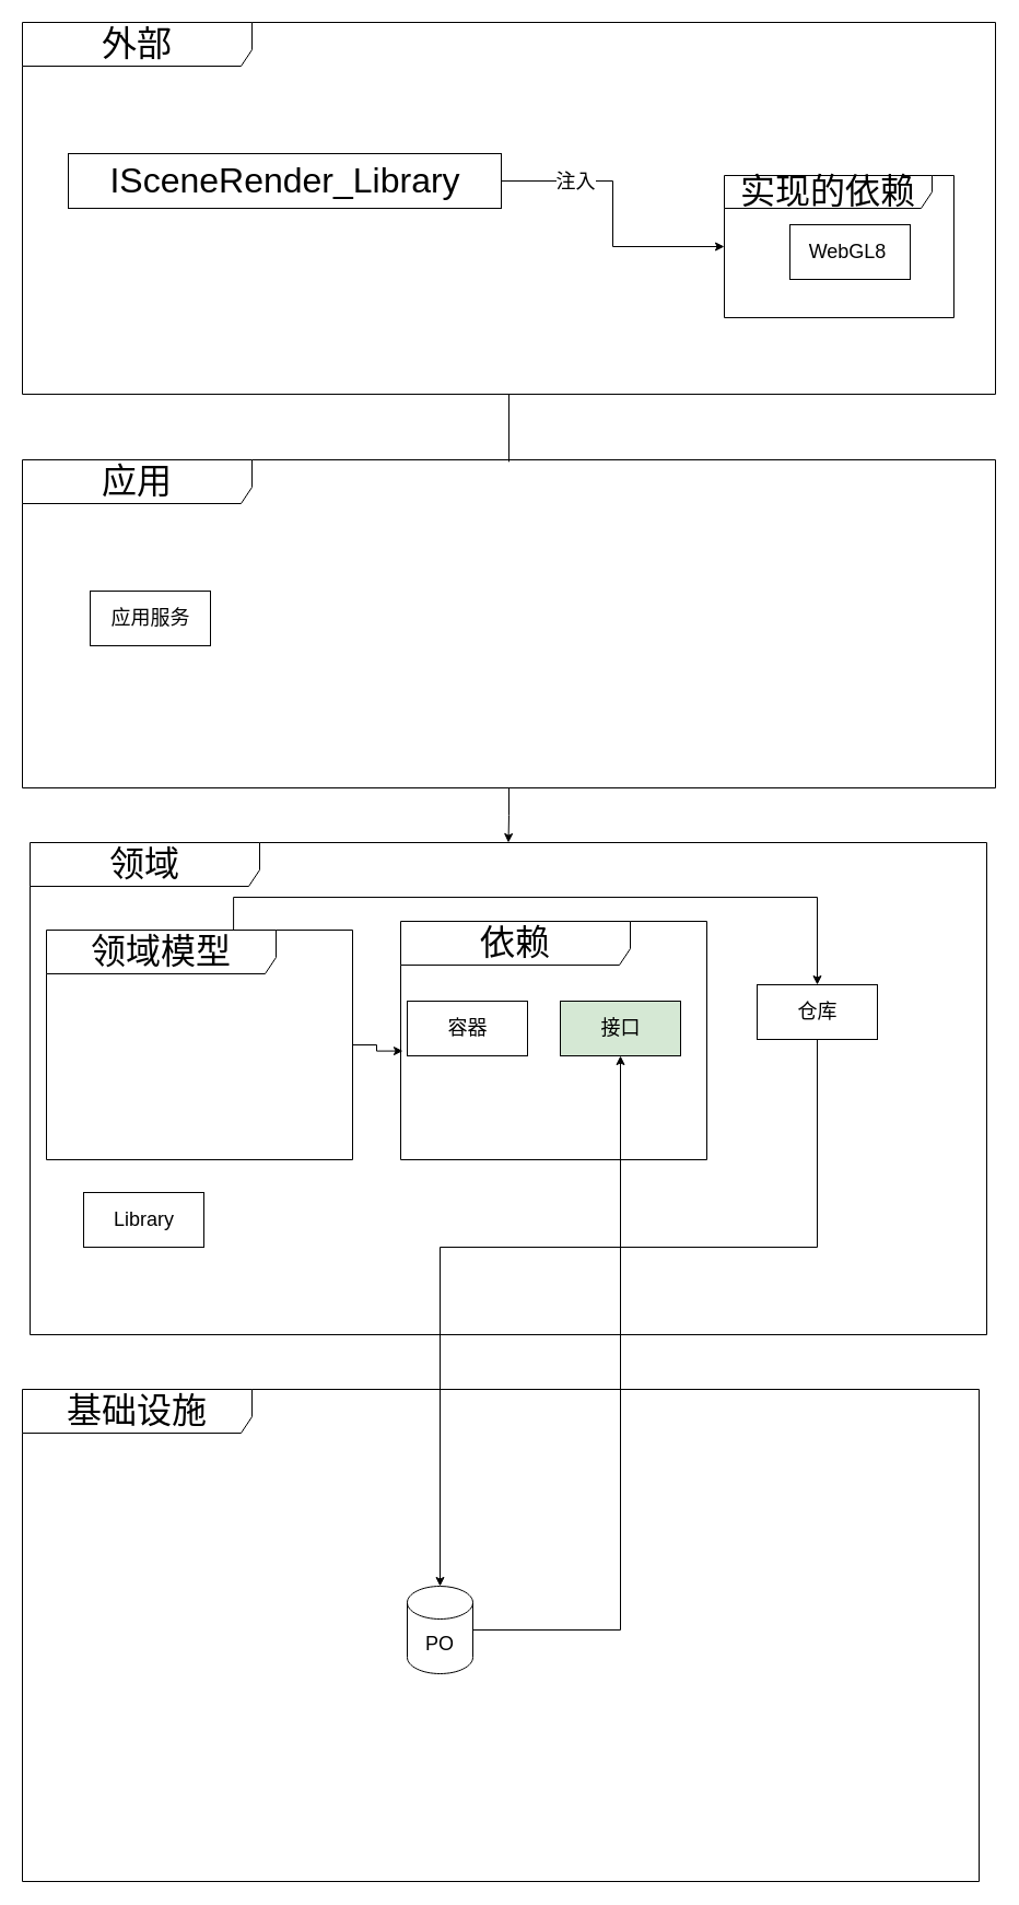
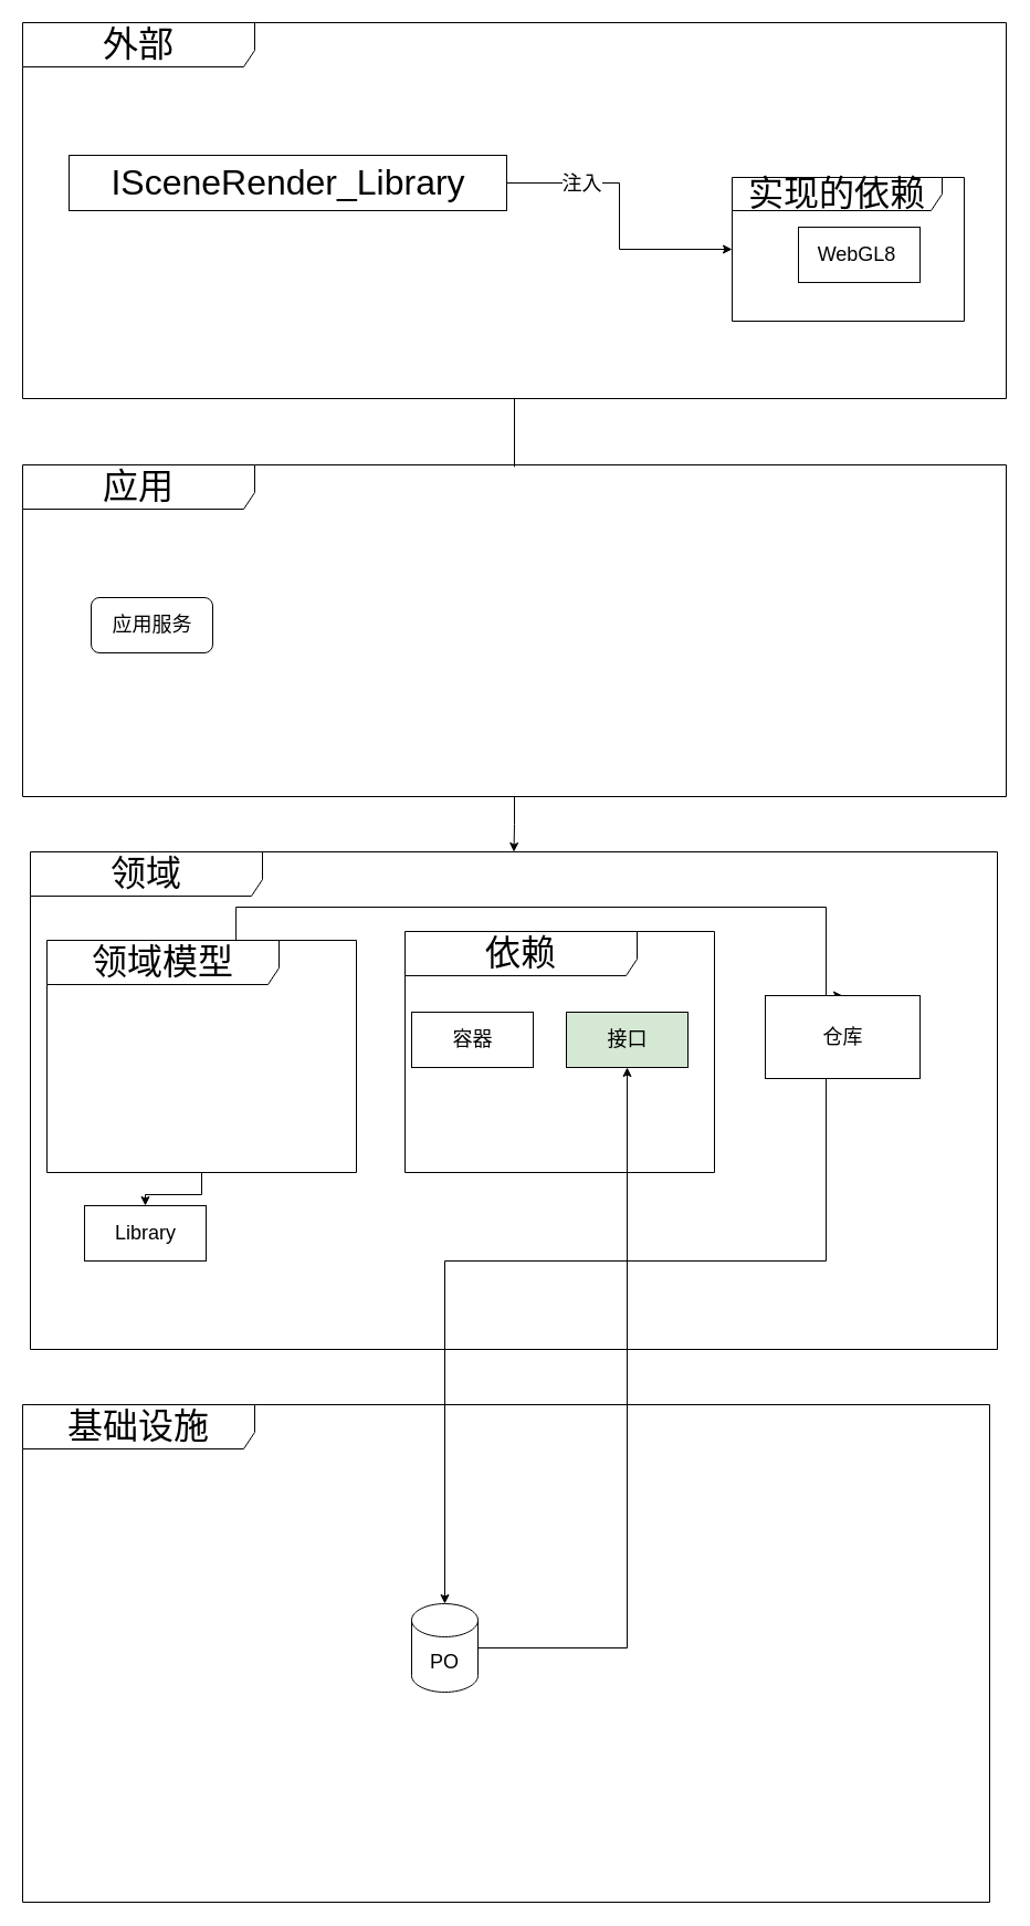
- <mxCell id="9" value="应用服务" style="html=1;fontSize=18;" parent="1" vertex="1"><mxGeometry x="82" y="540" width="110" height="50" as="geometry" /></mxCell>
+ <mxCell id="9" value="应用服务" style="html=1;fontSize=18;rounded=1;" parent="1" vertex="1"><mxGeometry x="82" y="540" width="110" height="50" as="geometry" /></mxCell>
- <mxCell id="19" value="仓库" style="html=1;fontSize=18;" parent="1" vertex="1"><mxGeometry x="692" y="900" width="110" height="50" as="geometry" /></mxCell>
+ <mxCell id="19" value="仓库" style="html=1;fontSize=18;" parent="1" vertex="1"><mxGeometry x="692" y="900" width="140" height="75" as="geometry" /></mxCell>
- <mxCell id="12" style="edgeStyle=orthogonalEdgeStyle;rounded=0;orthogonalLoop=1;jettySize=auto;html=1;entryX=0.007;entryY=0.544;entryDx=0;entryDy=0;entryPerimeter=0;" parent="1" source="14" target="15" edge="1"><mxGeometry relative="1" as="geometry" /></mxCell>
+ <mxCell id="13" style="edgeStyle=orthogonalEdgeStyle;rounded=0;orthogonalLoop=1;jettySize=auto;html=1;" parent="1" source="14" target="22" edge="1"><mxGeometry relative="1" as="geometry" /></mxCell>
